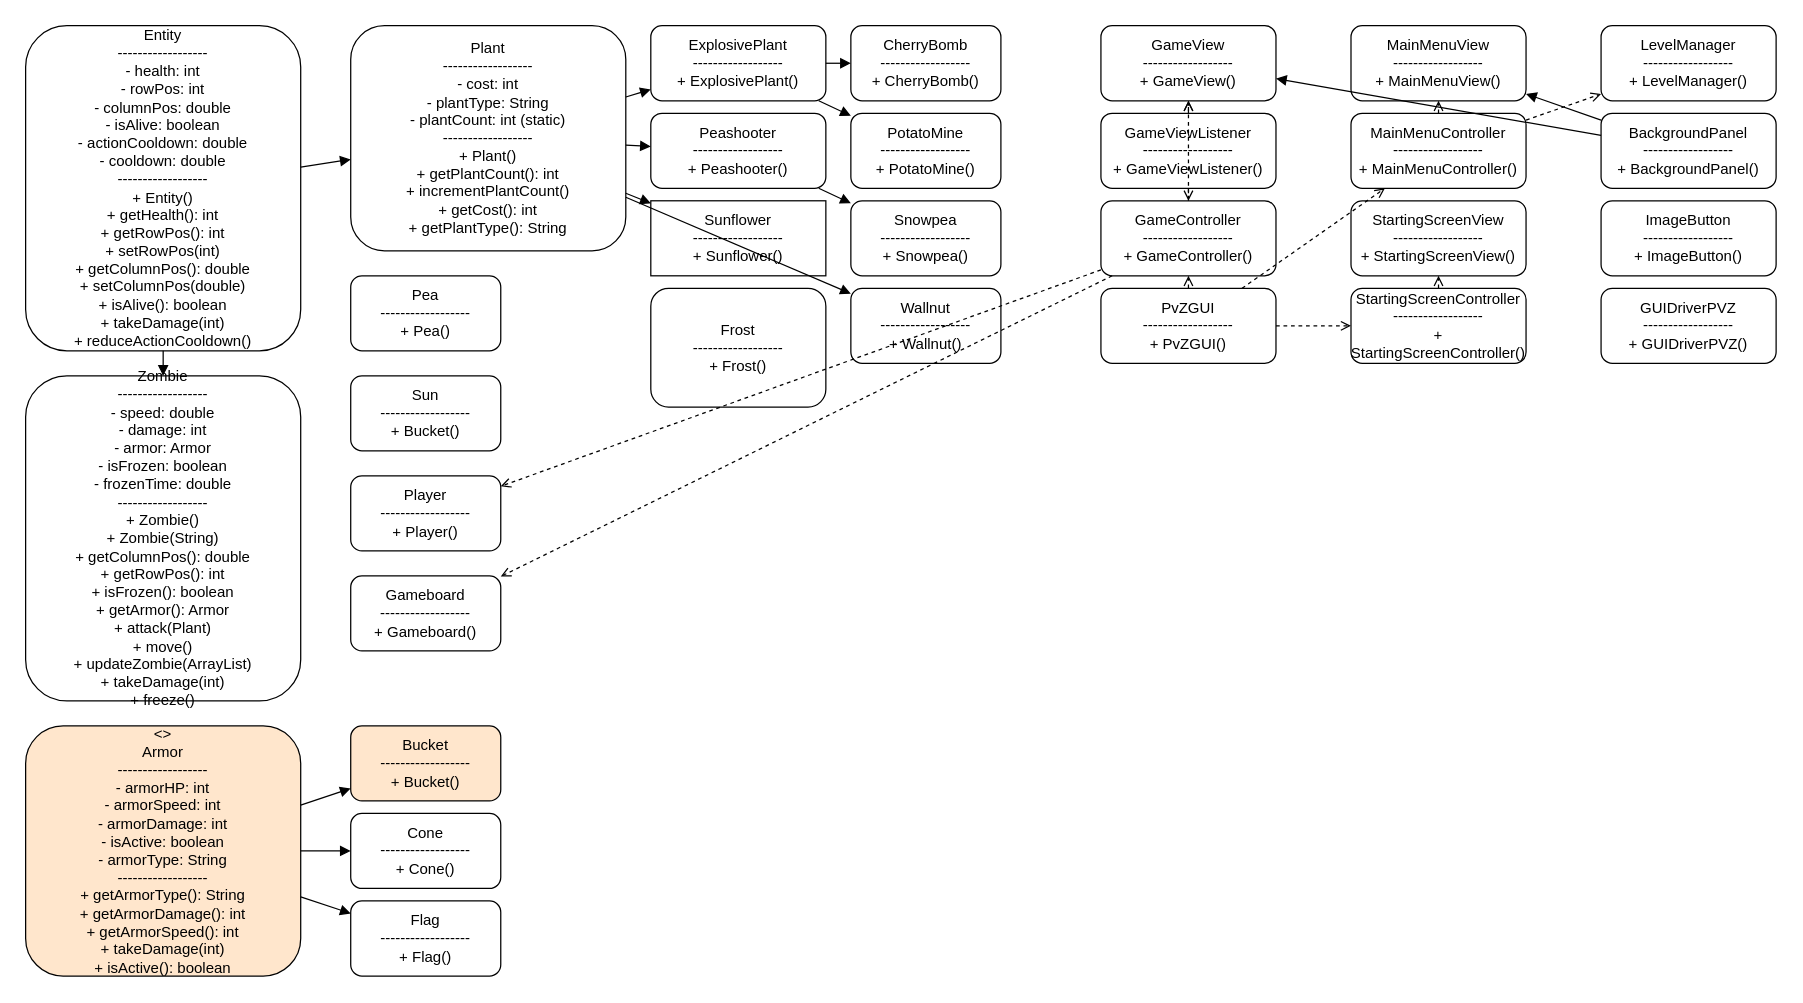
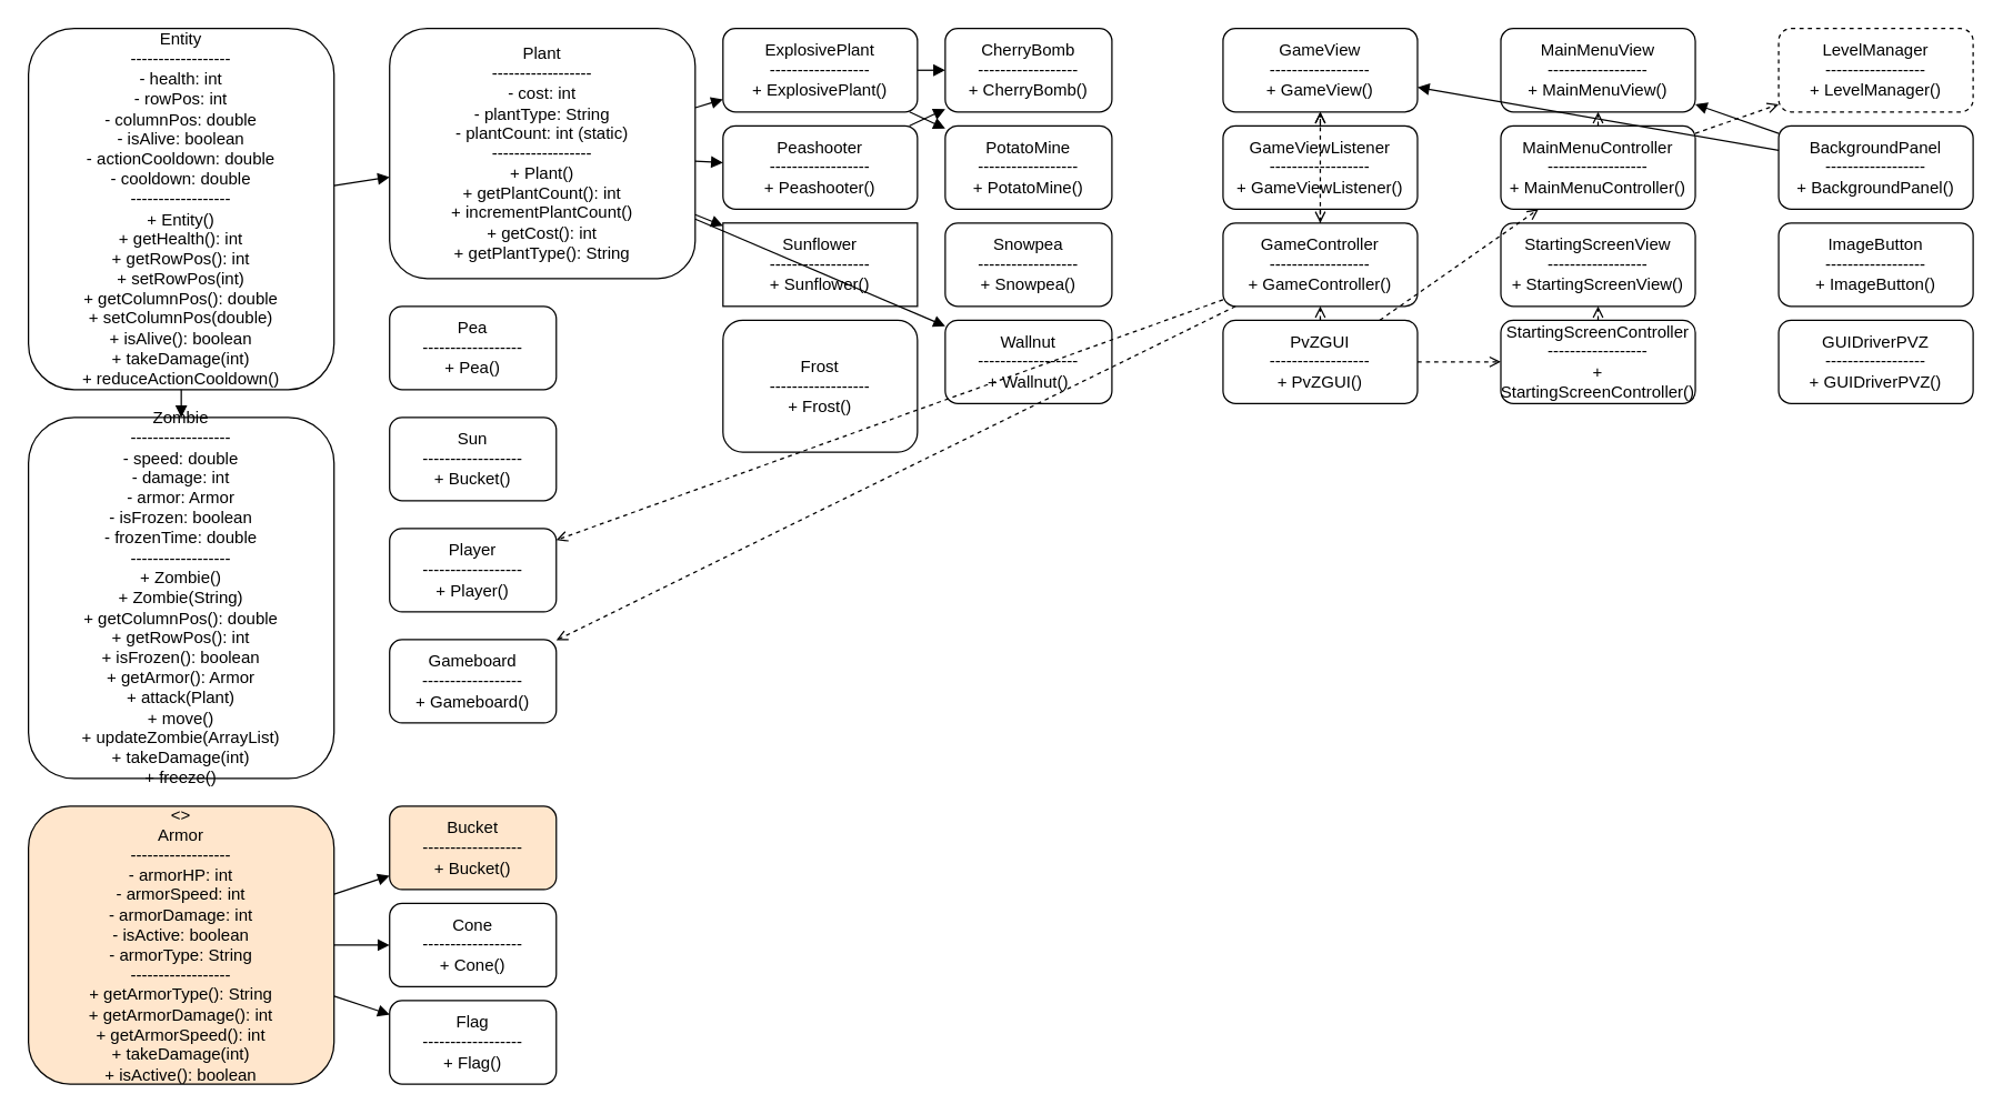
- <mxCell id="29" value="LevelManager&#10;------------------&#10;+ LevelManager()" style="rounded=1;whiteSpace=wrap;html=1;" vertex="1" parent="1"><mxGeometry x="1280" y="20" width="140" height="60" as="geometry" /></mxCell>
+ <mxCell id="29" value="LevelManager&#10;------------------&#10;+ LevelManager()" style="rounded=1;whiteSpace=wrap;html=1;dashed=1;" vertex="1" parent="1"><mxGeometry x="1280" y="20" width="140" height="60" as="geometry" /></mxCell>
- <mxCell id="41" style="endArrow=block;endFill=1;" edge="1" parent="1" source="16" target="17"><mxGeometry relative="1" as="geometry" /></mxCell>
+ <mxCell id="41" style="endArrow=block;endFill=1;" edge="1" parent="1" source="16" target="14"><mxGeometry relative="1" as="geometry" /></mxCell>
